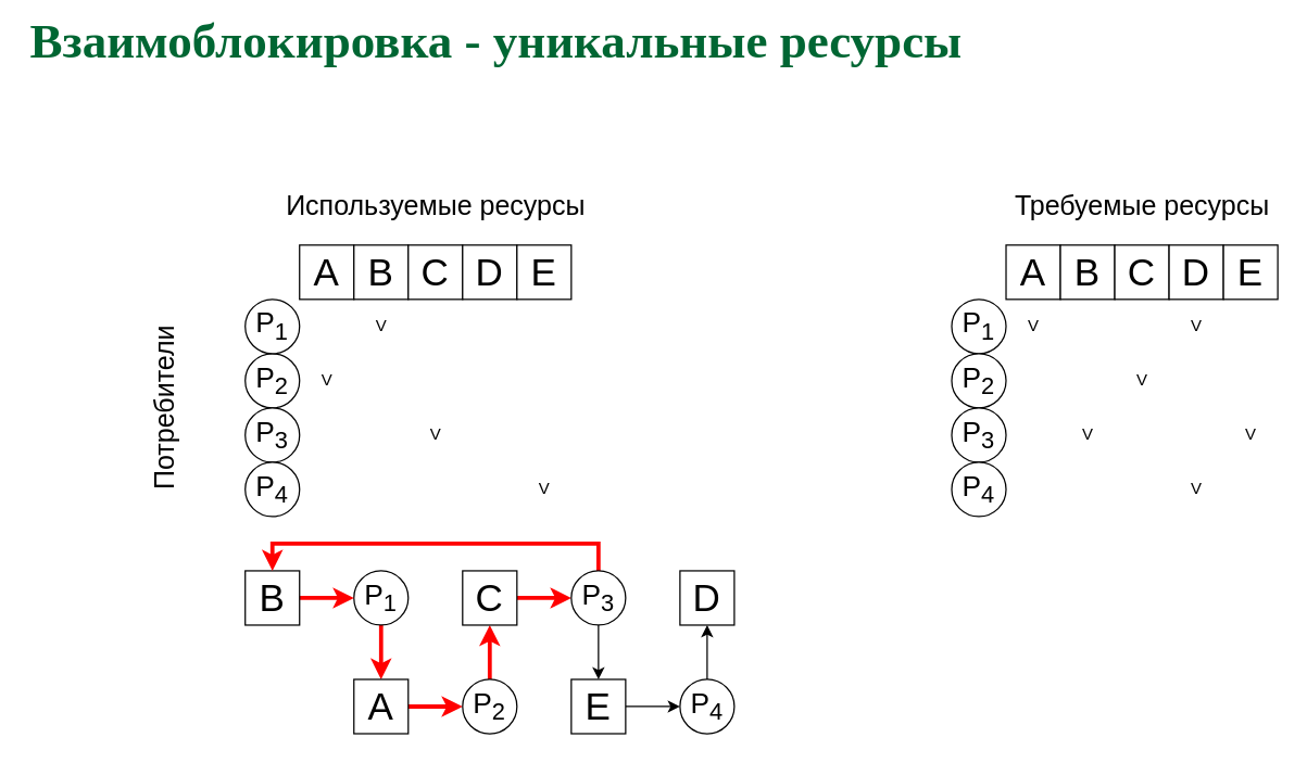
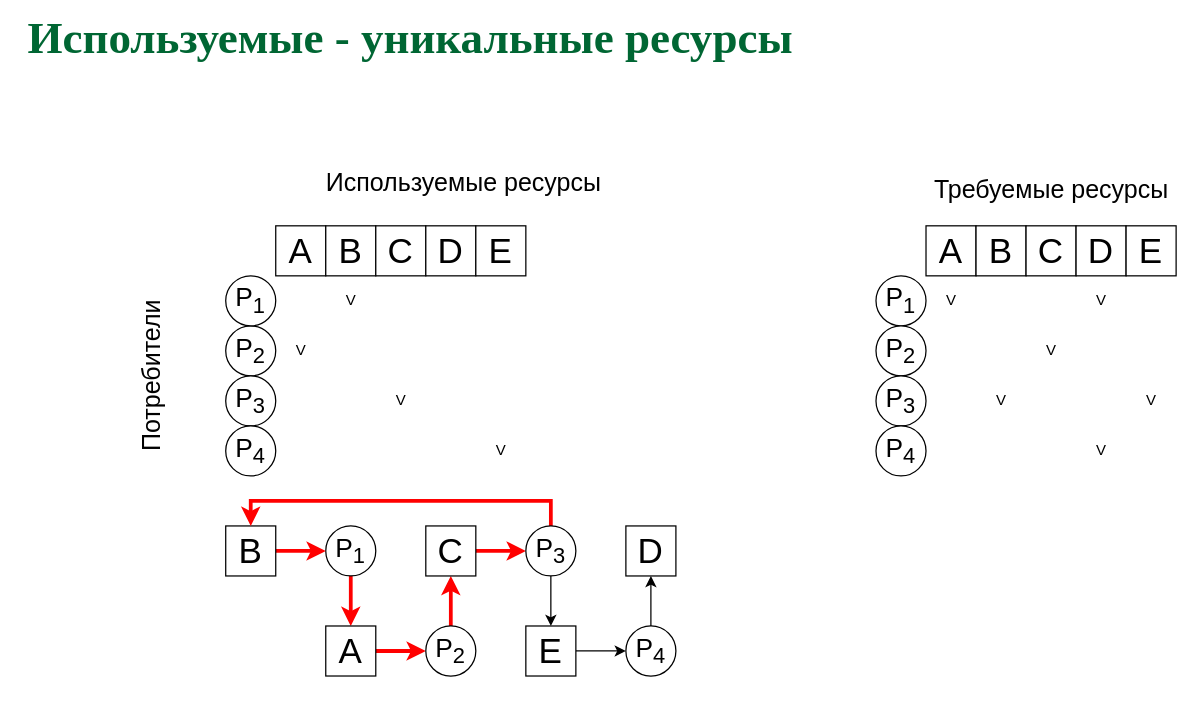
- <mxCell id="52" value="&lt;b style=&quot;color: rgb(0 , 102 , 51) ; font-family: &amp;#34;garamond&amp;#34; ; font-size: 36px&quot;&gt;Взаимоблокировка - уникальные ресурсы&lt;/b&gt;" style="text;html=1;align=left;verticalAlign=middle;whiteSpace=wrap;rounded=0;" vertex="1" parent="1"><mxGeometry x="20" y="20" width="920" height="20" as="geometry" /></mxCell>
+ <mxCell id="52" value="&lt;b style=&quot;color: rgb(0 , 102 , 51) ; font-family: &amp;#34;garamond&amp;#34; ; font-size: 36px&quot;&gt;Используемые - уникальные ресурсы&lt;/b&gt;" style="text;html=1;align=left;verticalAlign=middle;whiteSpace=wrap;rounded=0;" vertex="1" parent="1"><mxGeometry x="20" y="20" width="920" height="20" as="geometry" /></mxCell>
- <mxCell id="2" value="&lt;font style=&quot;font-size: 20px&quot;&gt;Используемые ресурсы&lt;/font&gt;" style="text;html=1;align=center;verticalAlign=middle;resizable=0;points=[];autosize=1;" vertex="1" parent="1"><mxGeometry x="200" y="140" width="240" height="20" as="geometry" /></mxCell>
+ <mxCell id="2" value="&lt;font style=&quot;font-size: 20px&quot;&gt;Используемые ресурсы&lt;/font&gt;" style="text;html=1;align=center;verticalAlign=middle;resizable=0;points=[];autosize=1;" vertex="1" parent="1"><mxGeometry x="250" y="135" width="240" height="20" as="geometry" /></mxCell>
